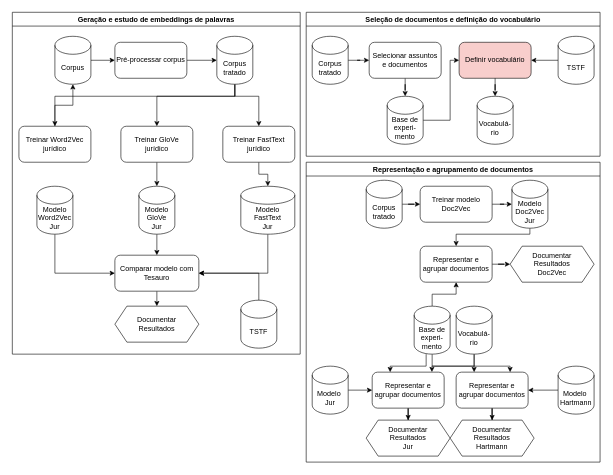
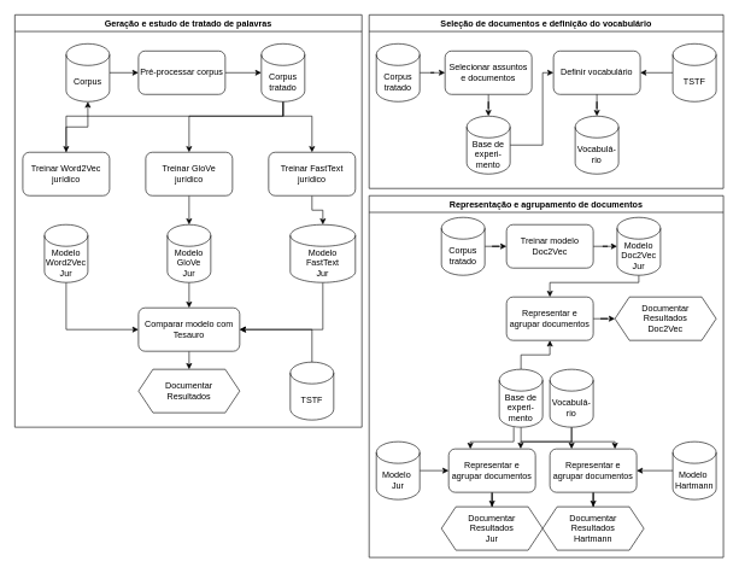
- <mxCell id="24" value="Geração e estudo de embeddings de palavras" style="swimlane;fillColor=#FFFFFF;" vertex="1" parent="1"><mxGeometry x="20" y="20" width="480" height="570" as="geometry" /></mxCell>
+ <mxCell id="24" value="Geração e estudo de tratado de palavras" style="swimlane;fillColor=#FFFFFF;" vertex="1" parent="1"><mxGeometry x="20" y="20" width="480" height="570" as="geometry" /></mxCell>
- <mxCell id="34" value="Definir vocabulário" style="rounded=1;whiteSpace=wrap;html=1;fillColor=#f8cecc;" vertex="1" parent="27"><mxGeometry x="255" y="50" width="120" height="60" as="geometry" /></mxCell>
+ <mxCell id="34" value="Definir vocabulário" style="rounded=1;whiteSpace=wrap;html=1;" vertex="1" parent="27"><mxGeometry x="255" y="50" width="120" height="60" as="geometry" /></mxCell>
